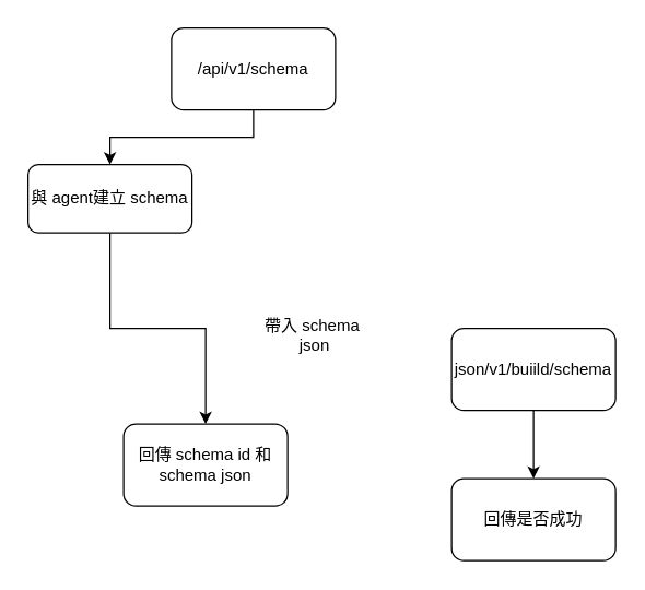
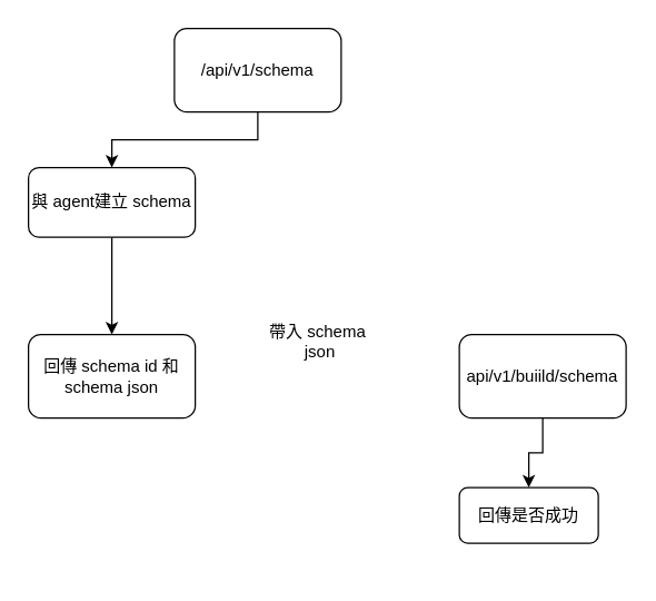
- <mxCell id="8" value="json/v1/buiild/schema" style="rounded=1;whiteSpace=wrap;html=1;" parent="1" vertex="1"><mxGeometry x="330" y="240" width="120" height="60" as="geometry" /></mxCell>
+ <mxCell id="8" value="api/v1/buiild/schema" style="rounded=1;whiteSpace=wrap;html=1;" parent="1" vertex="1"><mxGeometry x="330" y="240" width="120" height="60" as="geometry" /></mxCell>
- <mxCell id="6" value="回傳 schema id 和 schema json" style="rounded=1;whiteSpace=wrap;html=1;" parent="1" vertex="1"><mxGeometry x="90" y="310" width="120" height="60" as="geometry" /></mxCell>
+ <mxCell id="6" value="回傳 schema id 和 schema json" style="rounded=1;whiteSpace=wrap;html=1;" parent="1" vertex="1"><mxGeometry x="20" y="240" width="120" height="60" as="geometry" /></mxCell>
- <mxCell id="10" value="回傳是否成功" style="rounded=1;whiteSpace=wrap;html=1;" parent="1" vertex="1"><mxGeometry x="330" y="350" width="120" height="60" as="geometry" /></mxCell>
+ <mxCell id="10" value="回傳是否成功" style="rounded=1;whiteSpace=wrap;html=1;" parent="1" vertex="1"><mxGeometry x="330" y="350" width="100" height="40" as="geometry" /></mxCell>
